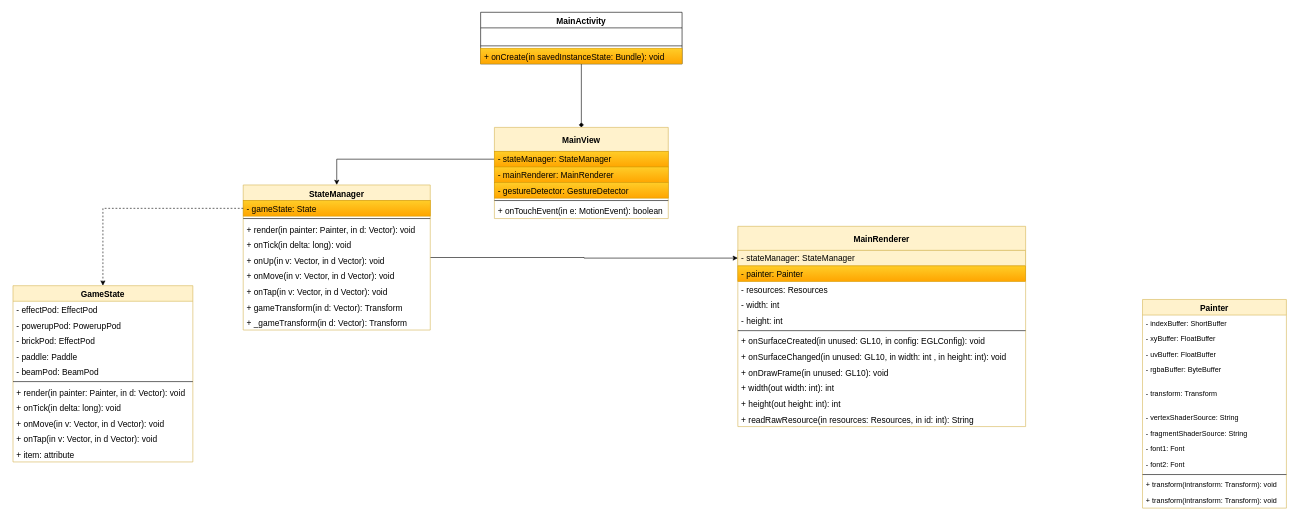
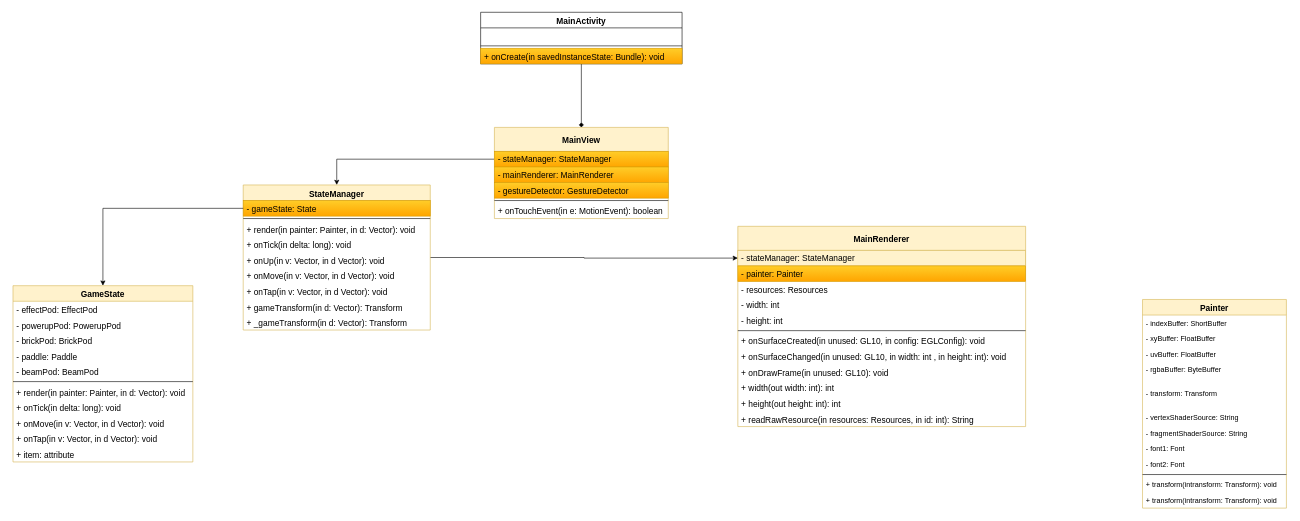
- <mxCell id="51" style="edgeStyle=orthogonalEdgeStyle;rounded=0;orthogonalLoop=1;jettySize=auto;html=1;entryX=0.5;entryY=0;entryDx=0;entryDy=0;fontSize=14;fontColor=#000000;dashed=1;" edge="1" parent="1" source="30" target="39"><mxGeometry relative="1" as="geometry" /></mxCell>
+ <mxCell id="51" style="edgeStyle=orthogonalEdgeStyle;rounded=0;orthogonalLoop=1;jettySize=auto;html=1;entryX=0.5;entryY=0;entryDx=0;entryDy=0;fontSize=14;fontColor=#000000;" edge="1" parent="1" source="30" target="39"><mxGeometry relative="1" as="geometry" /></mxCell>
- <mxCell id="42" value="- brickPod: EffectPod" style="text;strokeColor=none;fillColor=none;align=left;verticalAlign=top;spacingLeft=4;spacingRight=4;overflow=hidden;rotatable=0;points=[[0,0.5],[1,0.5]];portConstraint=eastwest;shadow=0;glass=0;fontSize=14;fontColor=#000000;" vertex="1" parent="39"><mxGeometry y="78" width="300" height="26" as="geometry" /></mxCell>
+ <mxCell id="42" value="- brickPod: BrickPod" style="text;strokeColor=none;fillColor=none;align=left;verticalAlign=top;spacingLeft=4;spacingRight=4;overflow=hidden;rotatable=0;points=[[0,0.5],[1,0.5]];portConstraint=eastwest;shadow=0;glass=0;fontSize=14;fontColor=#000000;" vertex="1" parent="39"><mxGeometry y="78" width="300" height="26" as="geometry" /></mxCell>
